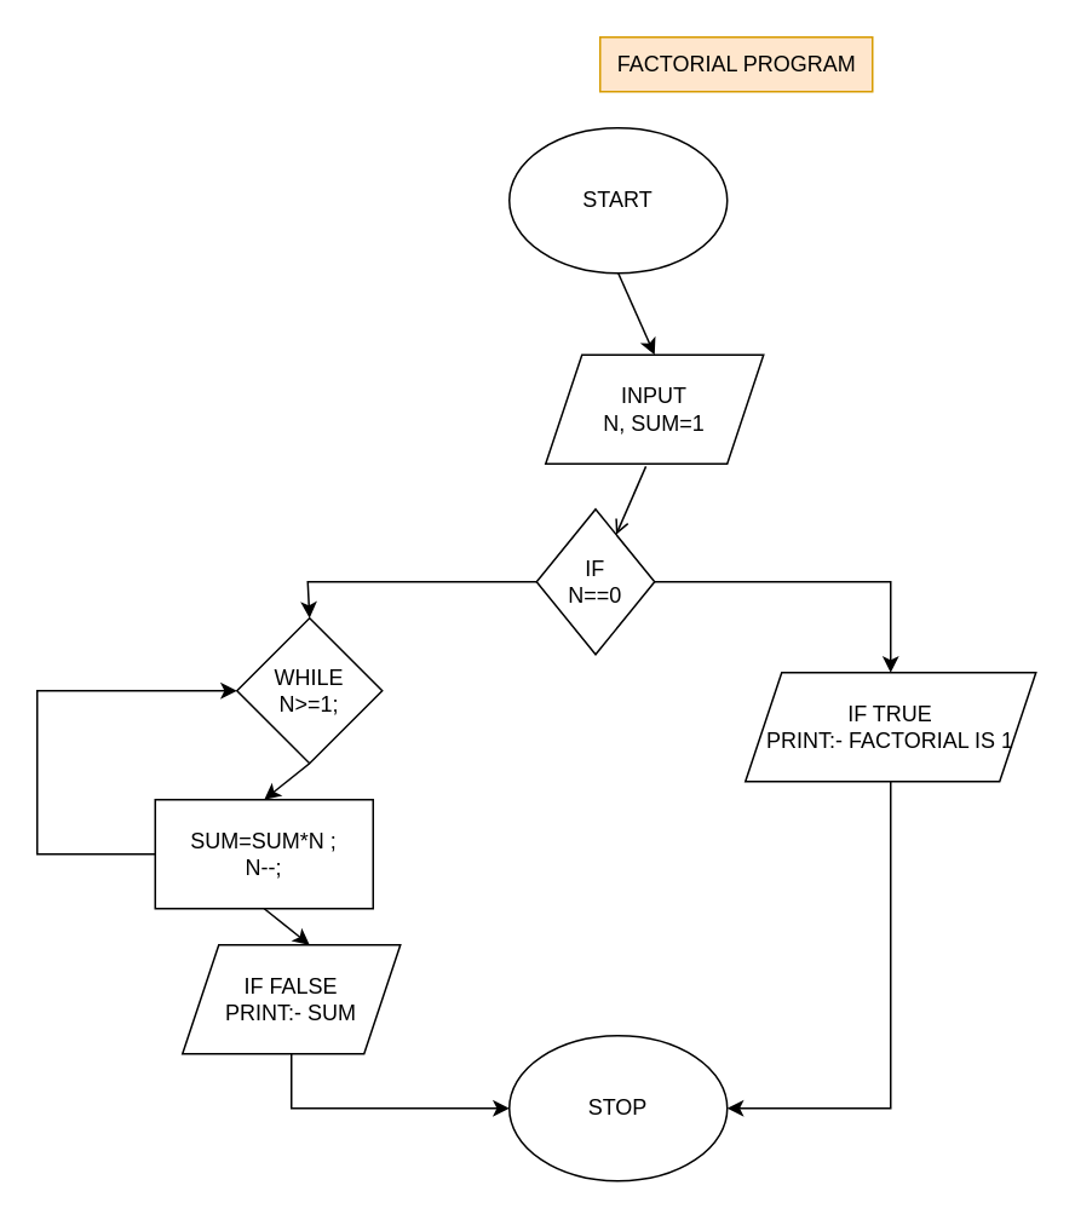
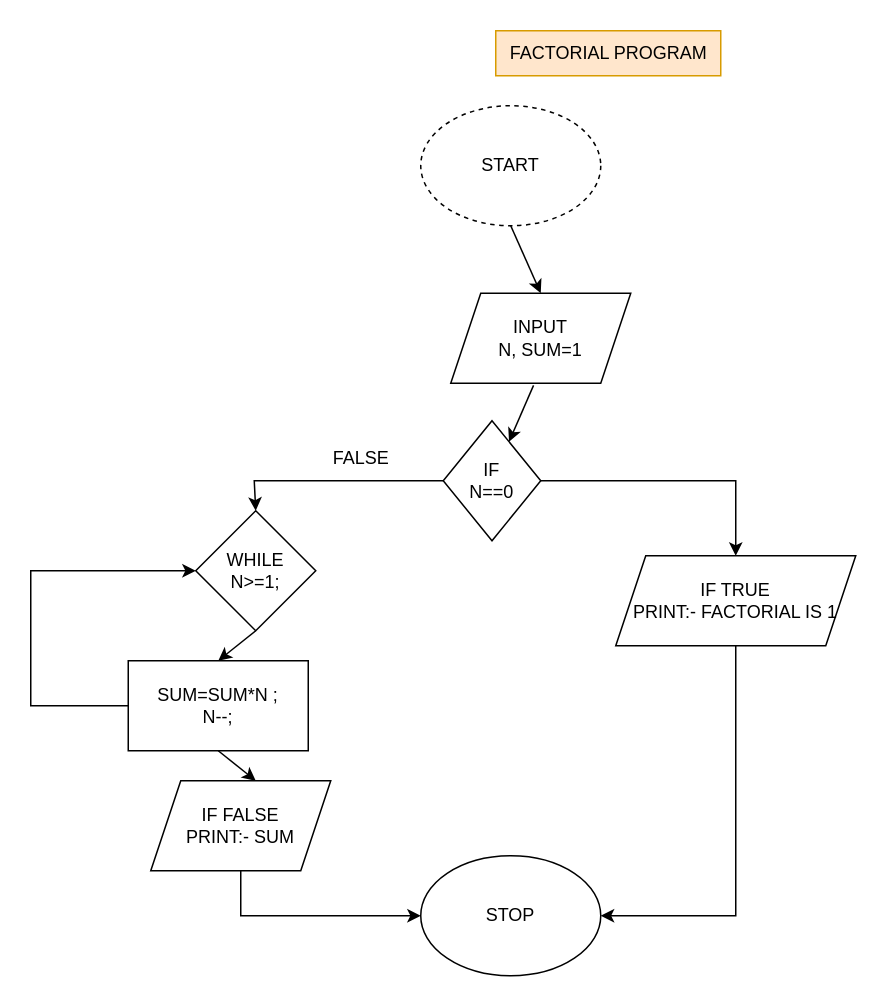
- <mxCell id="2" value="START" style="ellipse;whiteSpace=wrap;html=1;" vertex="1" parent="1"><mxGeometry x="280" y="70" width="120" height="80" as="geometry" /></mxCell>
+ <mxCell id="2" value="START" style="ellipse;whiteSpace=wrap;html=1;dashed=1;" vertex="1" parent="1"><mxGeometry x="280" y="70" width="120" height="80" as="geometry" /></mxCell>
- <mxCell id="6" value="" style="endArrow=open;html=1;rounded=0;exitX=0.46;exitY=1.024;exitDx=0;exitDy=0;exitPerimeter=0;" edge="1" parent="1" source="3" target="4"><mxGeometry width="50" height="50" relative="1" as="geometry"><mxPoint x="310" y="310" as="sourcePoint" /><mxPoint x="340" y="250" as="targetPoint" /></mxGeometry></mxCell>
+ <mxCell id="6" value="" style="endArrow=classic;html=1;rounded=0;exitX=0.46;exitY=1.024;exitDx=0;exitDy=0;exitPerimeter=0;" edge="1" parent="1" source="3" target="4"><mxGeometry width="50" height="50" relative="1" as="geometry"><mxPoint x="310" y="310" as="sourcePoint" /><mxPoint x="340" y="250" as="targetPoint" /></mxGeometry></mxCell>
+ <mxCell id="17" value="FALSE" style="text;html=1;align=center;verticalAlign=middle;resizable=0;points=[];autosize=1;strokeColor=none;fillColor=none;" vertex="1" parent="1"><mxGeometry x="210" y="290" width="60" height="30" as="geometry" /></mxCell>
